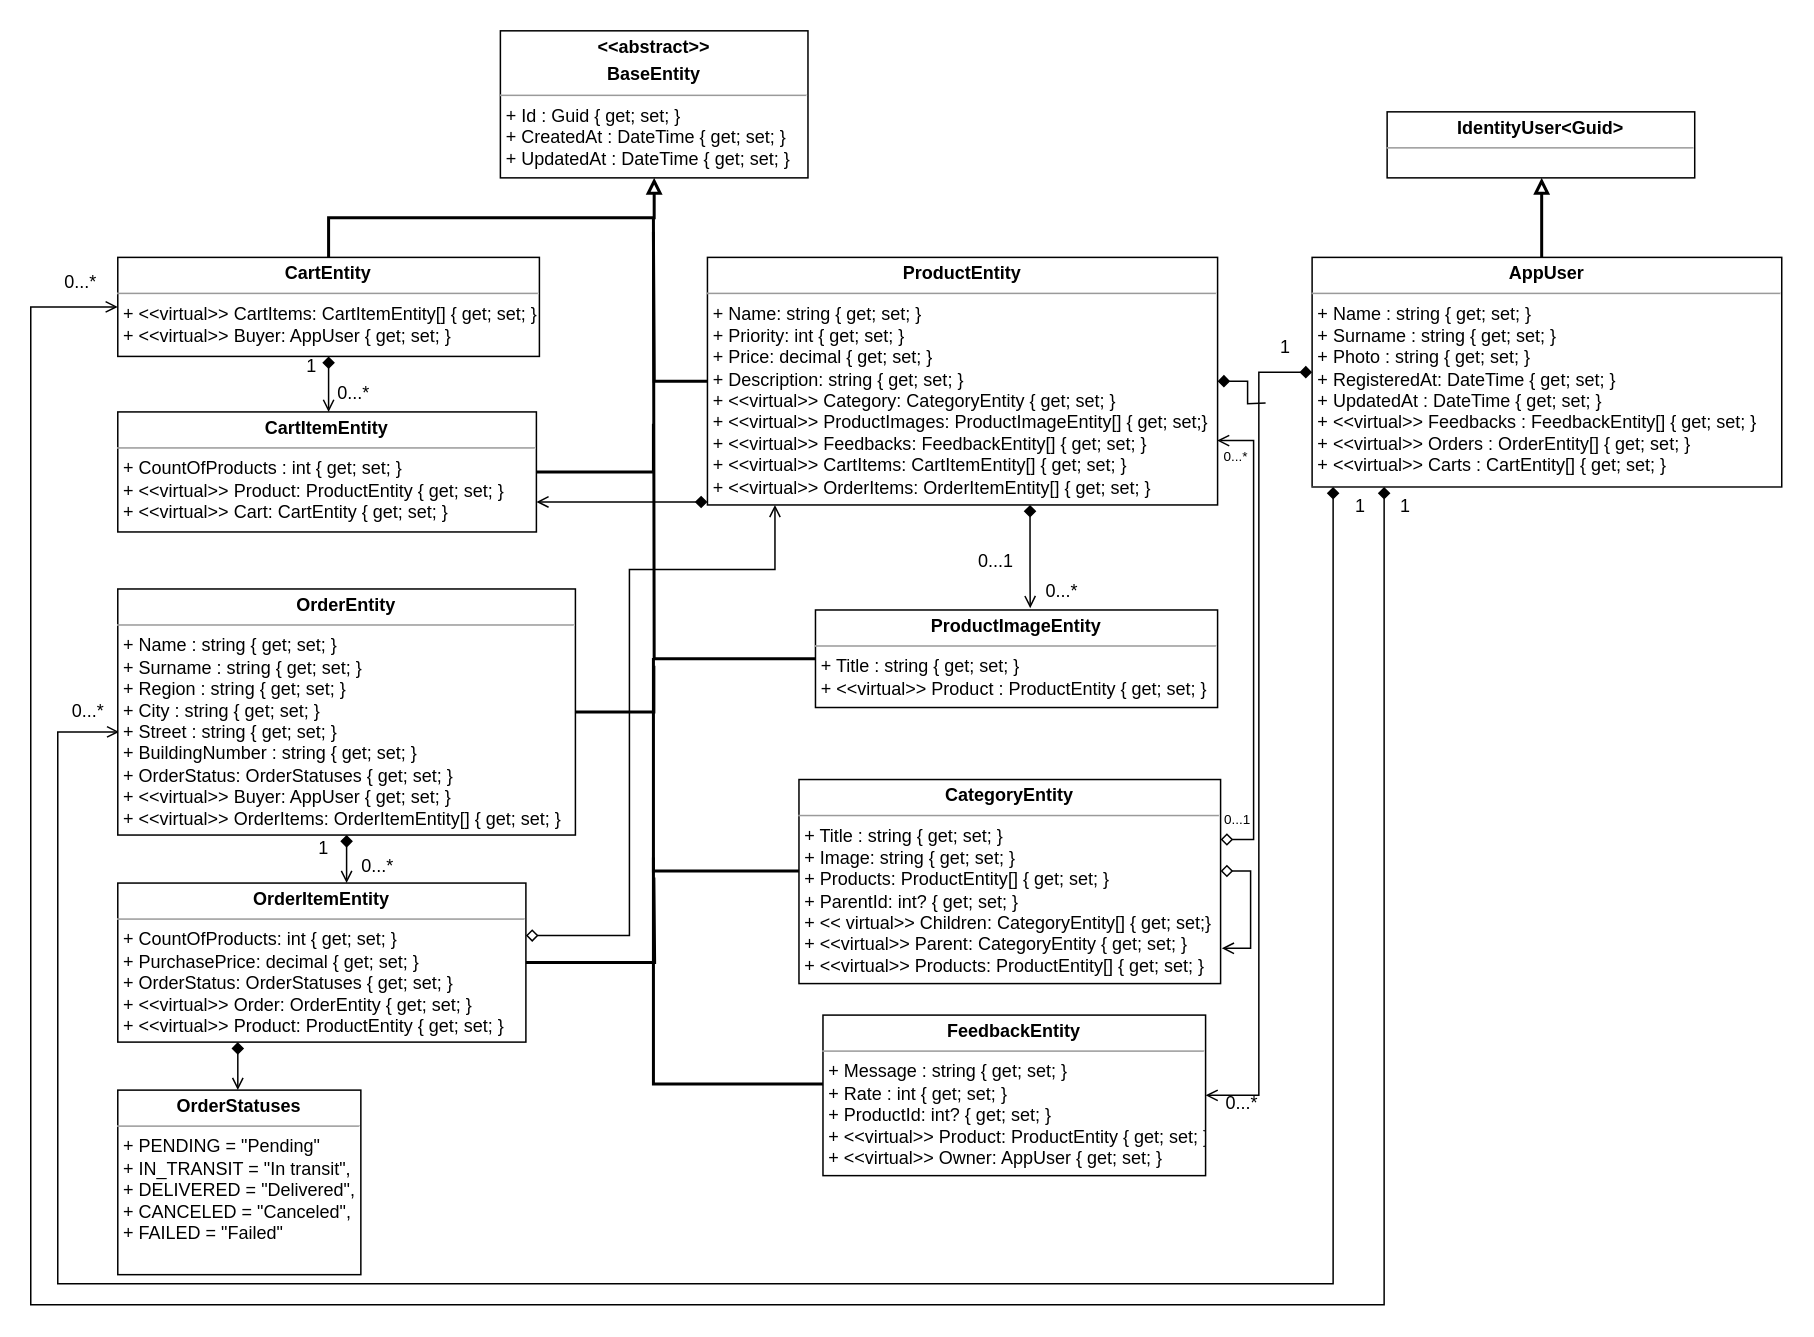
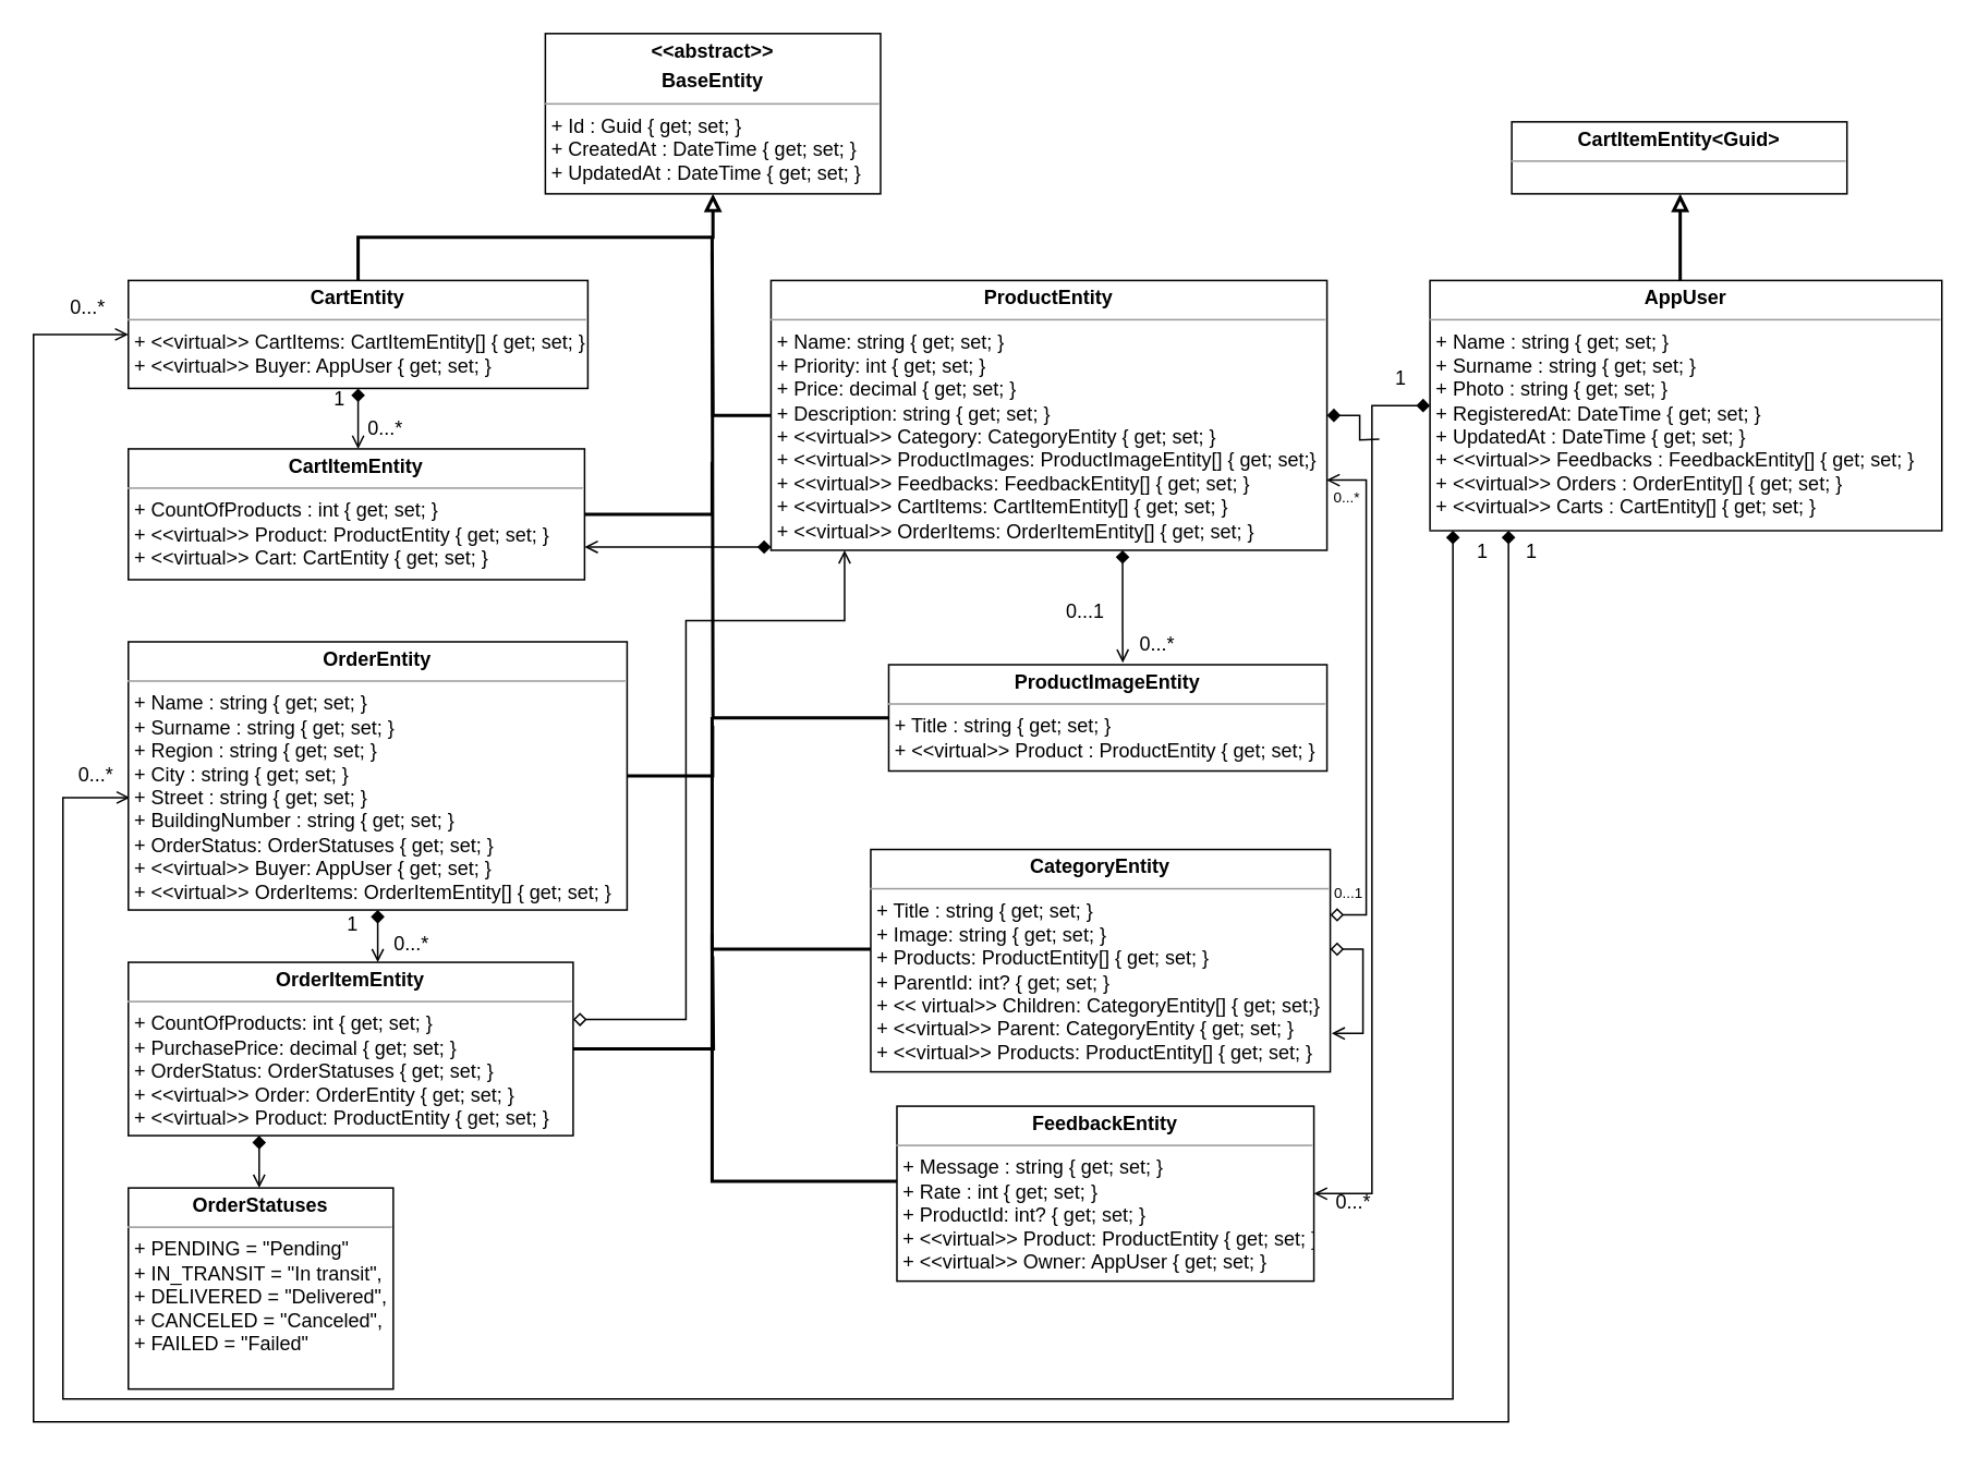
- <mxCell id="18" value="&lt;p style=&quot;margin: 0px ; margin-top: 4px ; text-align: center&quot;&gt;&lt;b&gt;IdentityUser&amp;lt;Guid&amp;gt;&lt;/b&gt;&lt;/p&gt;&lt;hr size=&quot;1&quot;&gt;&lt;p style=&quot;margin: 0px ; margin-left: 4px&quot;&gt;&lt;br&gt;&lt;/p&gt;" style="verticalAlign=top;align=left;overflow=fill;fontSize=12;fontFamily=Helvetica;html=1;" parent="1" vertex="1"><mxGeometry x="924" y="74" width="205" height="44" as="geometry" /></mxCell>
+ <mxCell id="18" value="&lt;p style=&quot;margin: 0px ; margin-top: 4px ; text-align: center&quot;&gt;&lt;b&gt;CartItemEntity&amp;lt;Guid&amp;gt;&lt;/b&gt;&lt;/p&gt;&lt;hr size=&quot;1&quot;&gt;&lt;p style=&quot;margin: 0px ; margin-left: 4px&quot;&gt;&lt;br&gt;&lt;/p&gt;" style="verticalAlign=top;align=left;overflow=fill;fontSize=12;fontFamily=Helvetica;html=1;" parent="1" vertex="1"><mxGeometry x="924" y="74" width="205" height="44" as="geometry" /></mxCell>
